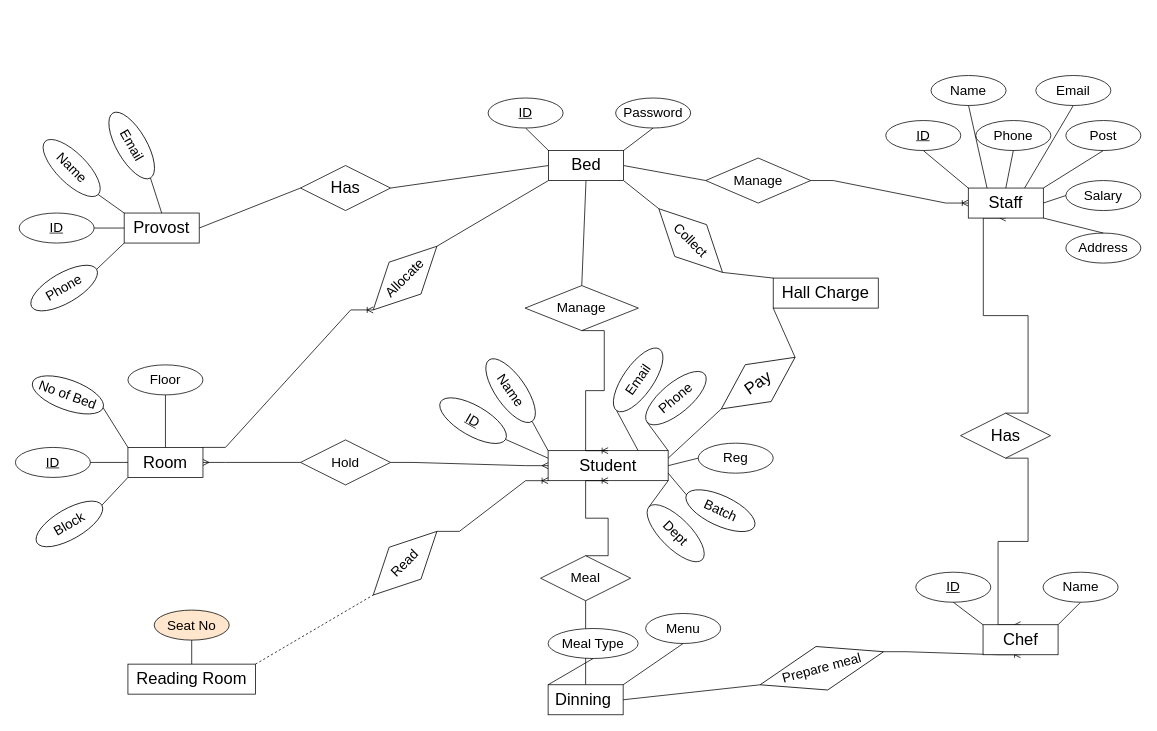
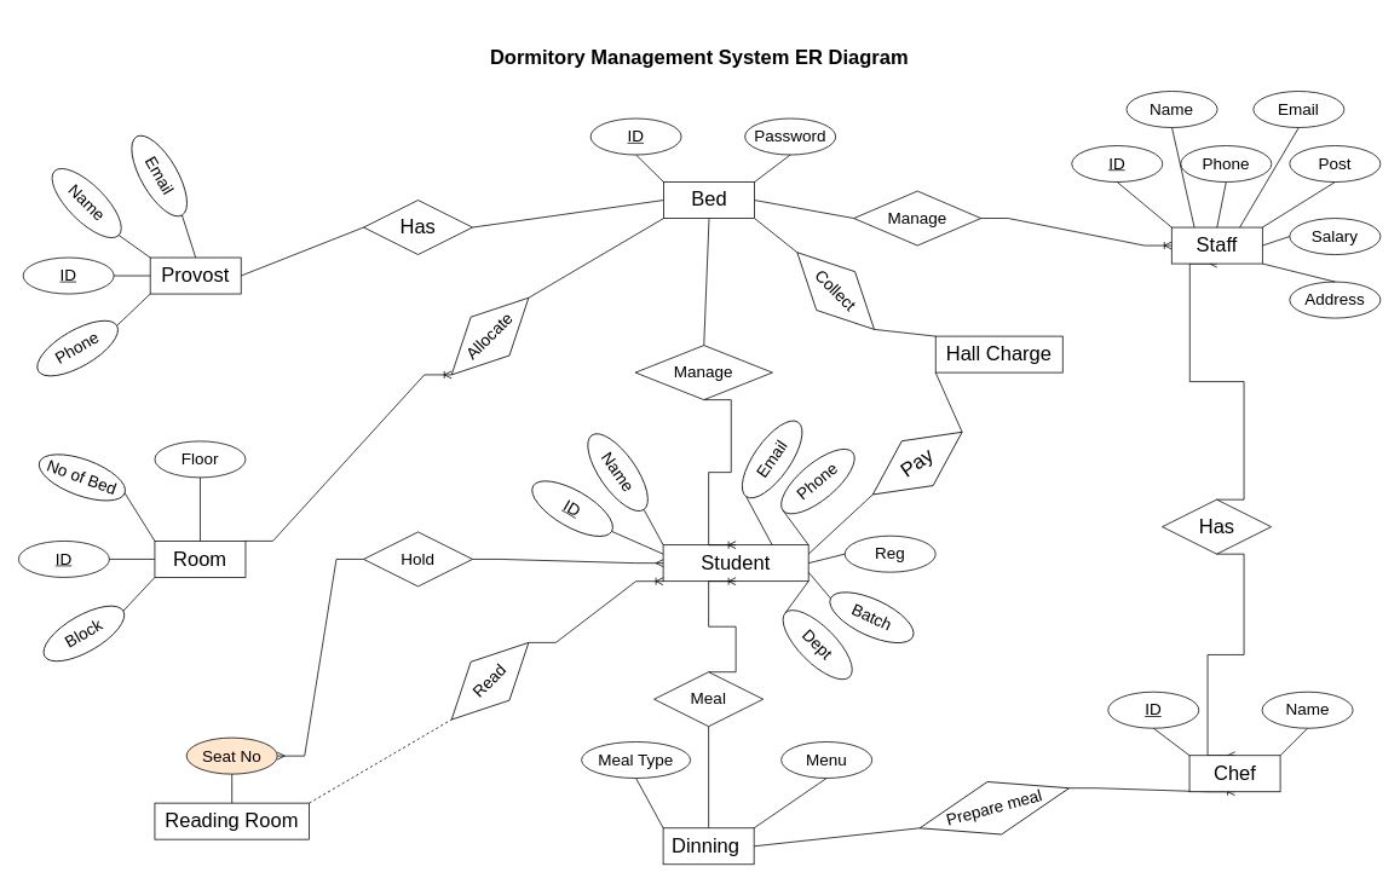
+ <mxCell id="2" value="Dormitory Management System ER Diagram" style="text;align=center;fontStyle=1;verticalAlign=middle;spacingLeft=3;spacingRight=3;strokeColor=none;rotatable=0;points=[[0,0.5],[1,0.5]];portConstraint=eastwest;fontSize=22;" vertex="1" parent="1"><mxGeometry x="530" y="20" width="480" height="80" as="geometry" /></mxCell>
- <mxCell id="24" value="" style="edgeStyle=entityRelationEdgeStyle;fontSize=12;html=1;endArrow=ERmany;rounded=0;entryX=1;entryY=0.5;entryDx=0;entryDy=0;exitX=0;exitY=0.5;exitDx=0;exitDy=0;" edge="1" parent="1" source="6" target="78"><mxGeometry width="100" height="100" relative="1" as="geometry"><mxPoint x="670" y="760" as="sourcePoint" /><mxPoint x="770" y="660" as="targetPoint" /></mxGeometry></mxCell>
+ <mxCell id="24" value="" style="edgeStyle=entityRelationEdgeStyle;fontSize=12;html=1;endArrow=ERmany;rounded=0;exitX=0;exitY=0.5;exitDx=0;exitDy=0;" edge="1" parent="1" source="6" target="106"><mxGeometry width="100" height="100" relative="1" as="geometry"><mxPoint x="670" y="760" as="sourcePoint" /><mxPoint x="770" y="660" as="targetPoint" /></mxGeometry></mxCell>
- <mxCell id="88" value="Meal Type" style="ellipse;whiteSpace=wrap;html=1;align=center;fontSize=18;" vertex="1" parent="87"><mxGeometry x="90" y="20" width="120" height="40" as="geometry" /></mxCell>
+ <mxCell id="88" value="Meal Type" style="ellipse;whiteSpace=wrap;html=1;align=center;fontSize=18;" vertex="1" parent="87"><mxGeometry width="120" height="40" as="geometry" /></mxCell>
